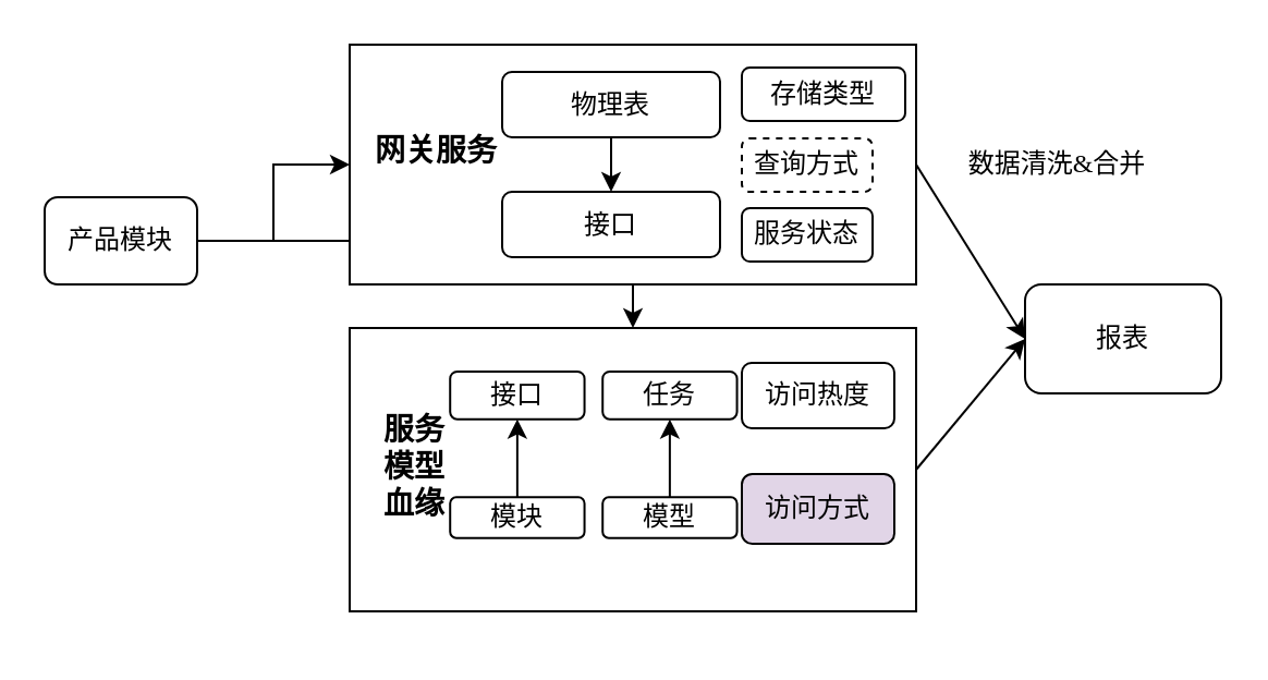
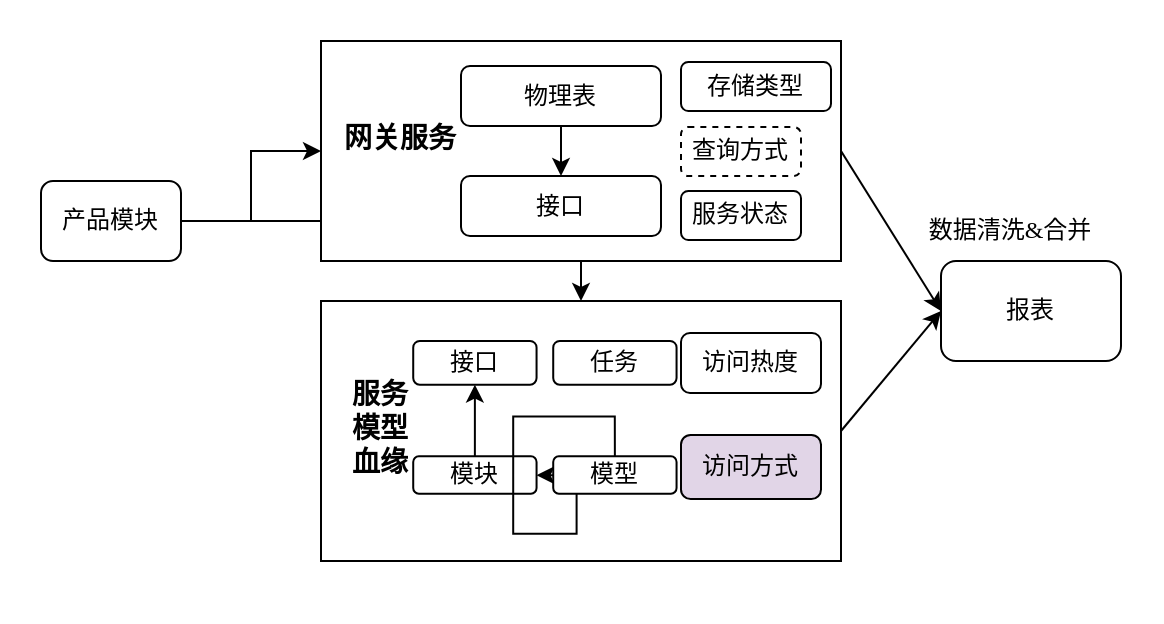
- <mxCell id="20" value="数据清洗&amp;amp;合并" style="text;html=1;strokeColor=none;fillColor=none;align=center;verticalAlign=middle;whiteSpace=wrap;rounded=0;fontFamily=微软雅黑;" parent="1" vertex="1"><mxGeometry x="440" y="60" width="90" height="30" as="geometry" /></mxCell>
+ <mxCell id="20" value="数据清洗&amp;amp;合并" style="text;html=1;strokeColor=none;fillColor=none;align=center;verticalAlign=middle;whiteSpace=wrap;rounded=0;fontFamily=微软雅黑;" parent="1" vertex="1"><mxGeometry x="460" y="100" width="90" height="30" as="geometry" /></mxCell>
- <mxCell id="27" style="edgeStyle=orthogonalEdgeStyle;rounded=0;orthogonalLoop=1;jettySize=auto;html=1;exitX=0.5;exitY=0;exitDx=0;exitDy=0;entryX=0.5;entryY=1;entryDx=0;entryDy=0;fontFamily=微软雅黑;" edge="1" parent="25" source="28" target="26"><mxGeometry relative="1" as="geometry" /></mxCell>
+ <mxCell id="27" style="edgeStyle=orthogonalEdgeStyle;rounded=0;orthogonalLoop=1;jettySize=auto;html=1;exitX=0.5;exitY=0;exitDx=0;exitDy=0;fontFamily=微软雅黑;" edge="1" parent="25" source="28" target="15"><mxGeometry relative="1" as="geometry" /></mxCell>
